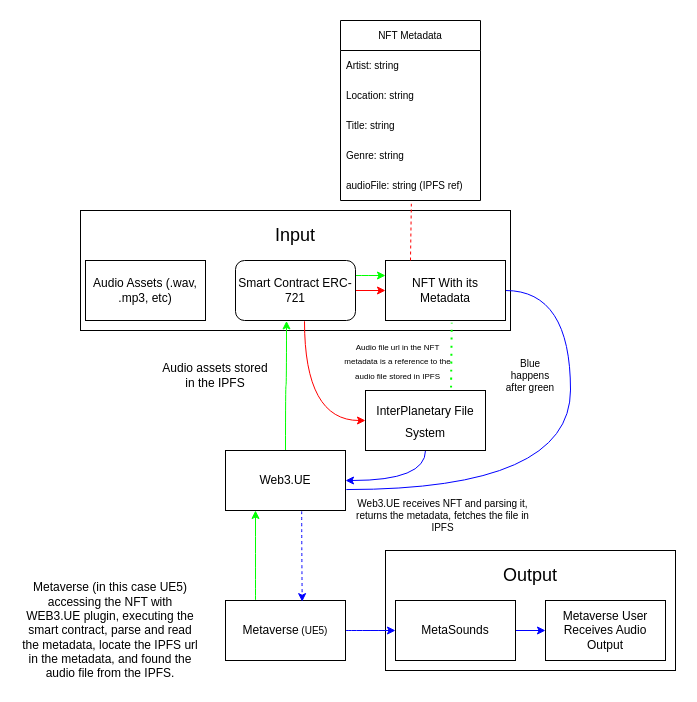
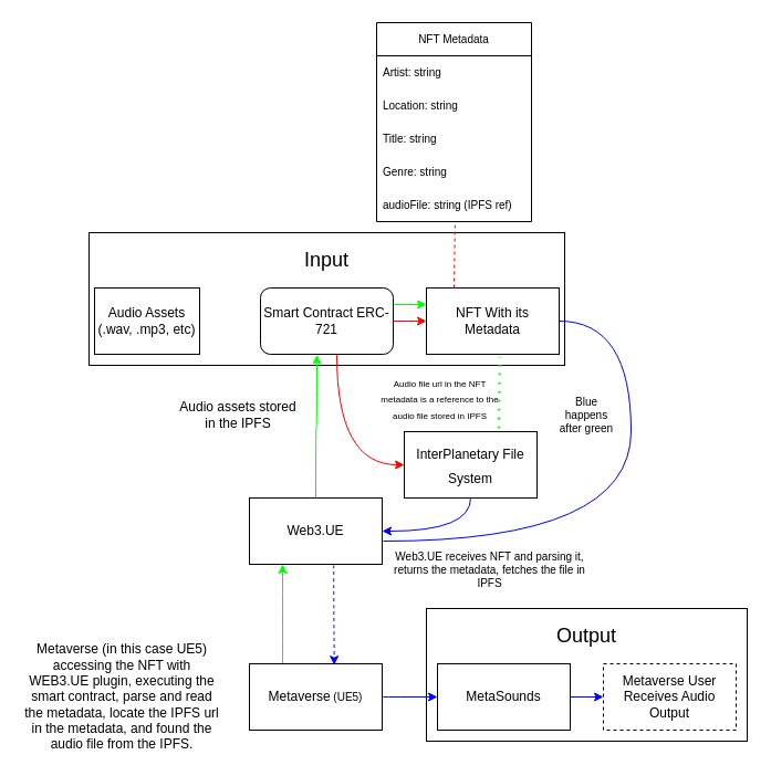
- <mxCell id="12" value="Audio Assets (.wav, .mp3, etc)" style="rounded=0;whiteSpace=wrap;html=1;" vertex="1" parent="1"><mxGeometry x="85" y="260" width="120" height="60" as="geometry" /></mxCell>
+ <mxCell id="12" value="Audio Assets (.wav, .mp3, etc)" style="rounded=0;whiteSpace=wrap;html=1;" vertex="1" parent="1"><mxGeometry x="85" y="260" width="95" height="60" as="geometry" /></mxCell>
- <mxCell id="11" value="Metaverse User Receives Audio Output" style="rounded=0;whiteSpace=wrap;html=1;" vertex="1" parent="1"><mxGeometry x="545" y="600" width="120" height="60" as="geometry" /></mxCell>
+ <mxCell id="11" value="Metaverse User Receives Audio Output" style="rounded=0;whiteSpace=wrap;html=1;dashed=1;" vertex="1" parent="1"><mxGeometry x="545" y="600" width="120" height="60" as="geometry" /></mxCell>
